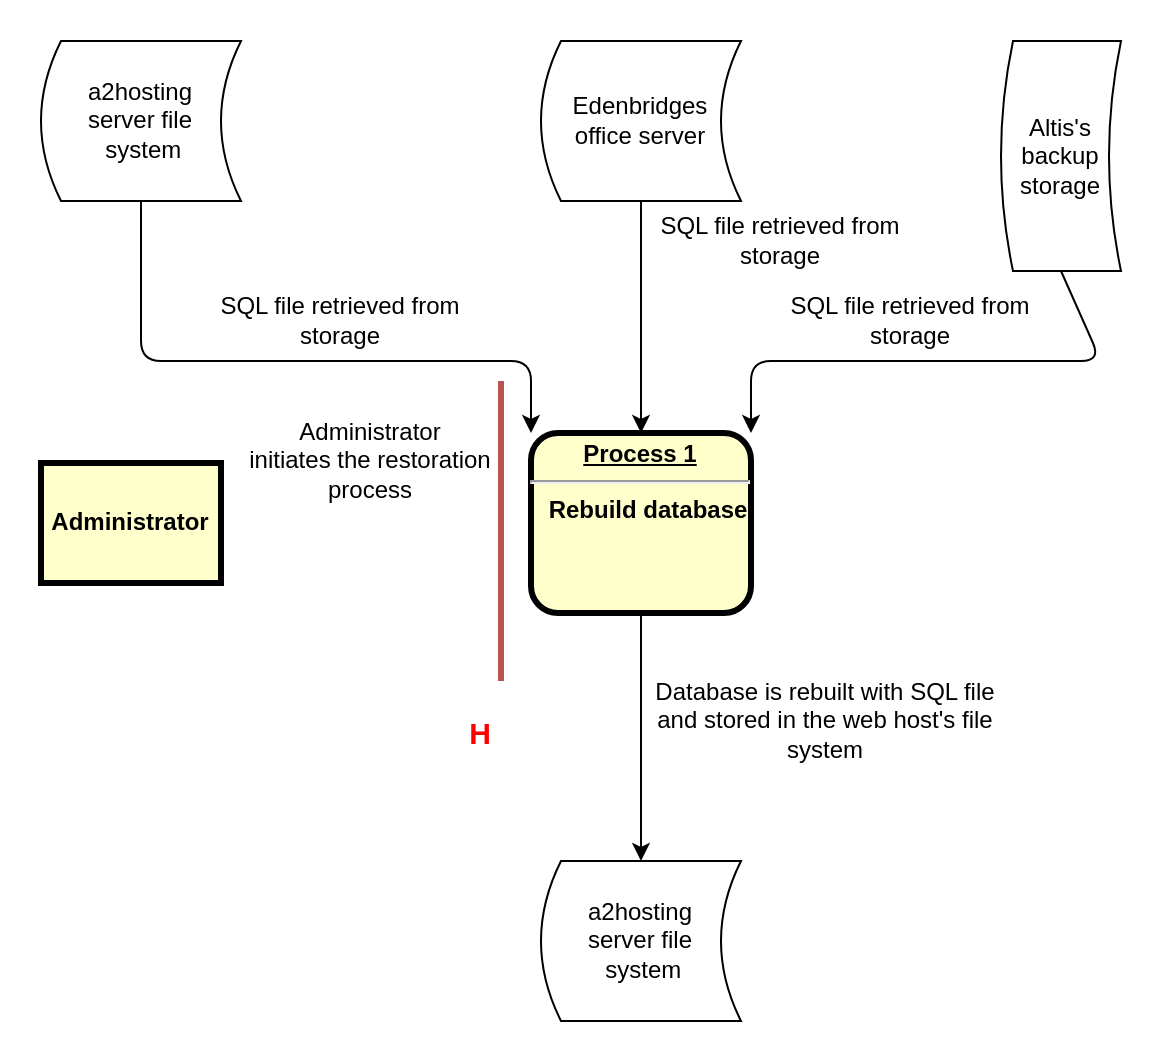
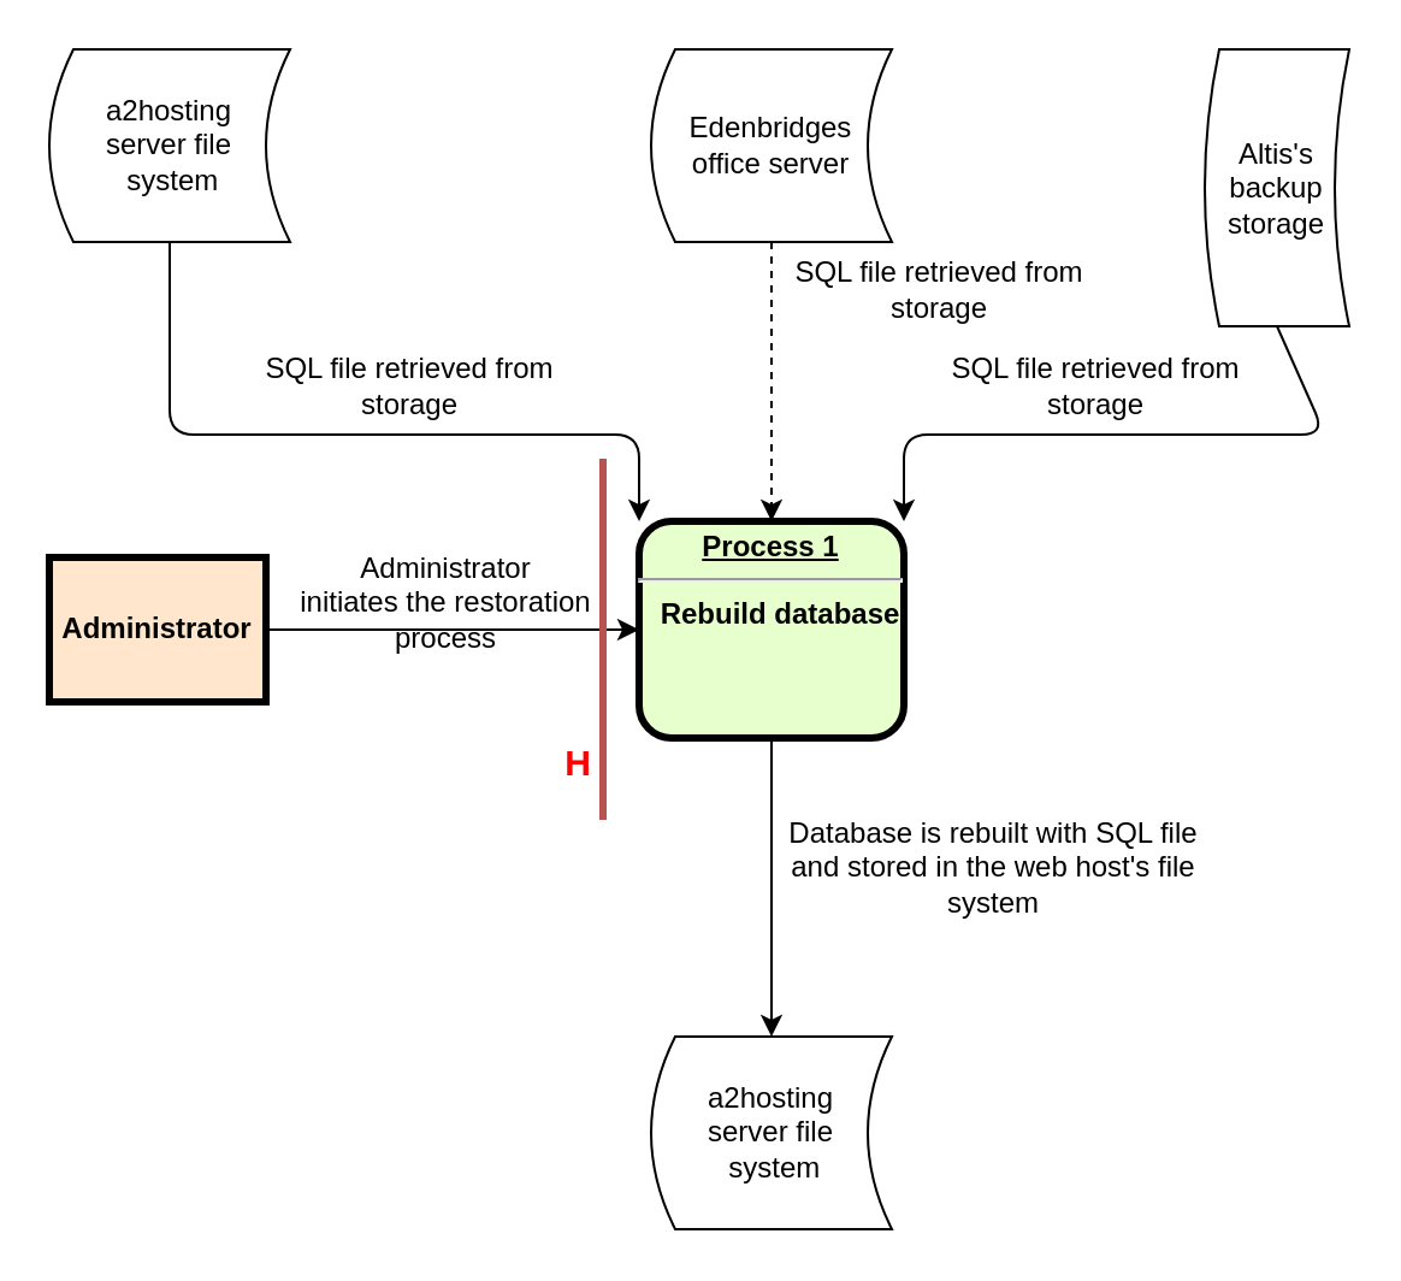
- <mxCell id="9" value="" style="endArrow=classic;html=1;exitX=0.5;exitY=1;exitDx=0;exitDy=0;entryX=0.5;entryY=0;entryDx=0;entryDy=0;" edge="1" parent="1" source="6" target="2"><mxGeometry width="50" height="50" relative="1" as="geometry"><mxPoint x="330" y="150" as="sourcePoint" /><mxPoint x="310" y="170" as="targetPoint" /></mxGeometry></mxCell>
+ <mxCell id="9" value="" style="endArrow=classic;html=1;exitX=0.5;exitY=1;exitDx=0;exitDy=0;entryX=0.5;entryY=0;entryDx=0;entryDy=0;dashed=1;" edge="1" parent="1" source="6" target="2"><mxGeometry width="50" height="50" relative="1" as="geometry"><mxPoint x="330" y="150" as="sourcePoint" /><mxPoint x="310" y="170" as="targetPoint" /></mxGeometry></mxCell>
- <mxCell id="17" value="Administrator&lt;br&gt;initiates the restoration process" style="text;html=1;strokeColor=none;fillColor=none;align=center;verticalAlign=middle;whiteSpace=wrap;rounded=0;" vertex="1" parent="1"><mxGeometry x="120" y="220" width="130" height="20" as="geometry" /></mxCell>
+ <mxCell id="17" value="Administrator&lt;br&gt;initiates the restoration process" style="text;html=1;strokeColor=none;fillColor=none;align=center;verticalAlign=middle;whiteSpace=wrap;rounded=0;" vertex="1" parent="1"><mxGeometry x="120" y="240" width="130" height="20" as="geometry" /></mxCell>
- <mxCell id="3" value="Administrator" style="whiteSpace=wrap;align=center;verticalAlign=middle;fontStyle=1;strokeWidth=3;fillColor=#FFFFCC" parent="1" vertex="1"><mxGeometry x="20" y="231" width="90" height="60" as="geometry" /></mxCell>
+ <mxCell id="3" value="Administrator" style="whiteSpace=wrap;align=center;verticalAlign=middle;fontStyle=1;strokeWidth=3;fillColor=#ffe6cc;" parent="1" vertex="1"><mxGeometry x="20" y="231" width="90" height="60" as="geometry" /></mxCell>
+ <mxCell id="5" value="" style="endArrow=classic;html=1;exitX=1;exitY=0.5;exitDx=0;exitDy=0;entryX=0;entryY=0.5;entryDx=0;entryDy=0;" edge="1" parent="1" source="3" target="2"><mxGeometry width="50" height="50" relative="1" as="geometry"><mxPoint x="170" y="280" as="sourcePoint" /><mxPoint x="220" y="230" as="targetPoint" /></mxGeometry></mxCell>
- <mxCell id="2" value="&lt;p style=&quot;margin: 0px ; margin-top: 4px ; text-align: center ; text-decoration: underline&quot;&gt;&lt;strong&gt;Process 1&lt;br&gt;&lt;/strong&gt;&lt;/p&gt;&lt;hr&gt;&lt;p style=&quot;margin: 0px ; margin-left: 8px&quot;&gt;Rebuild database&lt;/p&gt;" style="verticalAlign=middle;align=center;overflow=fill;fontSize=12;fontFamily=Helvetica;html=1;rounded=1;fontStyle=1;strokeWidth=3;fillColor=#ffffcc;" parent="1" vertex="1"><mxGeometry x="265" y="216" width="110" height="90" as="geometry" /></mxCell>
+ <mxCell id="2" value="&lt;p style=&quot;margin: 0px ; margin-top: 4px ; text-align: center ; text-decoration: underline&quot;&gt;&lt;strong&gt;Process 1&lt;br&gt;&lt;/strong&gt;&lt;/p&gt;&lt;hr&gt;&lt;p style=&quot;margin: 0px ; margin-left: 8px&quot;&gt;Rebuild database&lt;/p&gt;" style="verticalAlign=middle;align=center;overflow=fill;fontSize=12;fontFamily=Helvetica;html=1;rounded=1;fontStyle=1;strokeWidth=3;fillColor=#E6FFCC" parent="1" vertex="1"><mxGeometry x="265" y="216" width="110" height="90" as="geometry" /></mxCell>
- <mxCell id="19" value="&lt;font color=&quot;#ff0000&quot; size=&quot;1&quot;&gt;&lt;b style=&quot;font-size: 15px&quot;&gt;H&lt;/b&gt;&lt;/font&gt;" style="text;html=1;align=center;verticalAlign=middle;whiteSpace=wrap;rounded=0;" vertex="1" parent="1"><mxGeometry x="220" y="356" width="40" height="20" as="geometry" /></mxCell>
+ <mxCell id="19" value="&lt;font color=&quot;#ff0000&quot; size=&quot;1&quot;&gt;&lt;b style=&quot;font-size: 15px&quot;&gt;H&lt;/b&gt;&lt;/font&gt;" style="text;html=1;align=center;verticalAlign=middle;whiteSpace=wrap;rounded=0;" vertex="1" parent="1"><mxGeometry x="220" y="306" width="40" height="20" as="geometry" /></mxCell>
